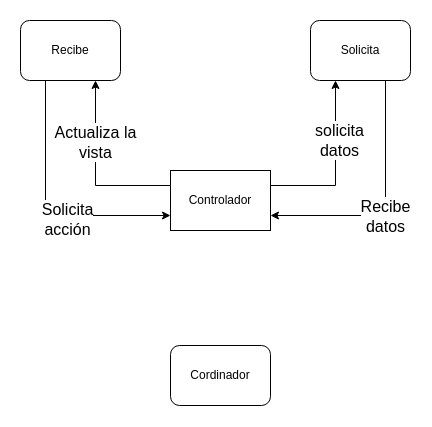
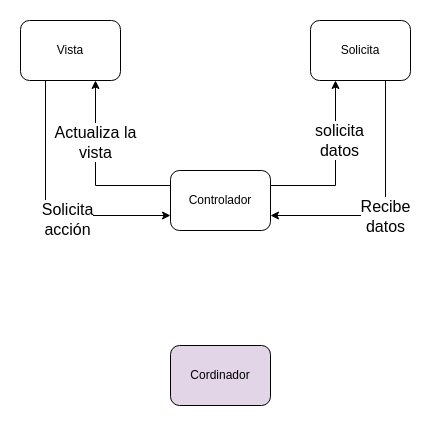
- <mxCell id="4" value="Recibe" style="rounded=1;whiteSpace=wrap;html=1;" parent="1" vertex="1"><mxGeometry x="20" y="20" width="100" height="60" as="geometry" /></mxCell>
+ <mxCell id="4" value="Vista" style="rounded=1;whiteSpace=wrap;html=1;" parent="1" vertex="1"><mxGeometry x="20" y="20" width="100" height="60" as="geometry" /></mxCell>
- <mxCell id="9" value="Controlador" style="whiteSpace=wrap;html=1;rounded=0;" parent="1" vertex="1"><mxGeometry x="170" y="170" width="100" height="60" as="geometry" /></mxCell>
+ <mxCell id="9" value="Controlador" style="rounded=1;whiteSpace=wrap;html=1;" parent="1" vertex="1"><mxGeometry x="170" y="170" width="100" height="60" as="geometry" /></mxCell>
- <mxCell id="13" value="Cordinador" style="rounded=1;whiteSpace=wrap;html=1;" vertex="1" parent="1"><mxGeometry x="170" y="345" width="100" height="60" as="geometry" /></mxCell>
+ <mxCell id="13" value="Cordinador" style="rounded=1;whiteSpace=wrap;html=1;fillColor=#e1d5e7;" vertex="1" parent="1"><mxGeometry x="170" y="345" width="100" height="60" as="geometry" /></mxCell>
